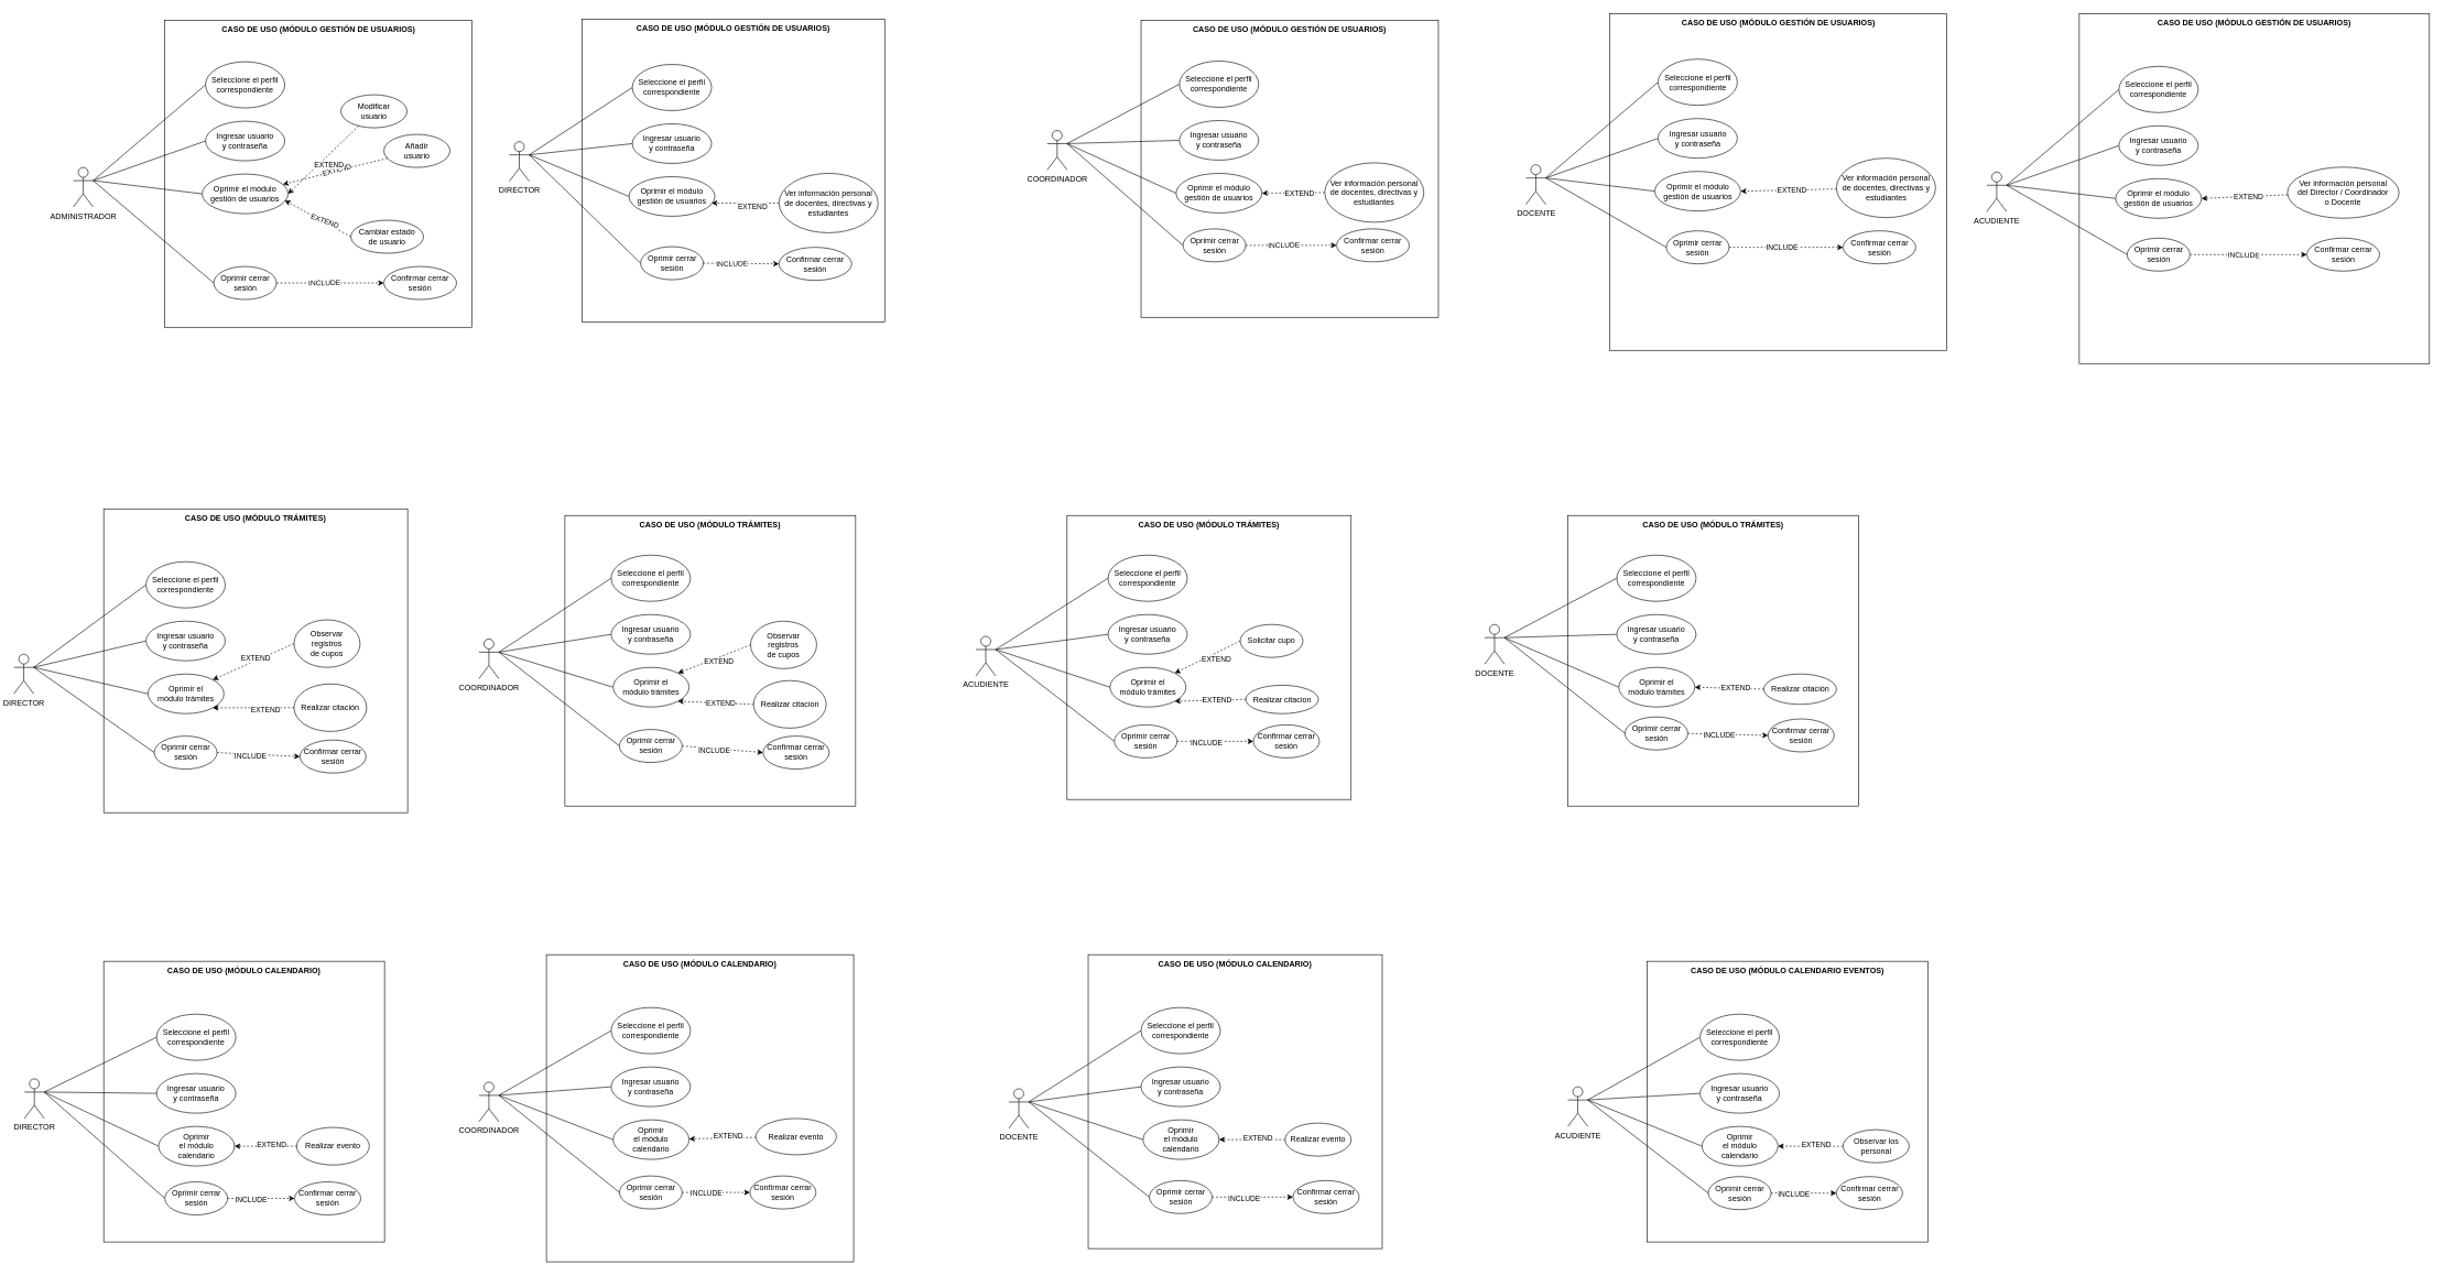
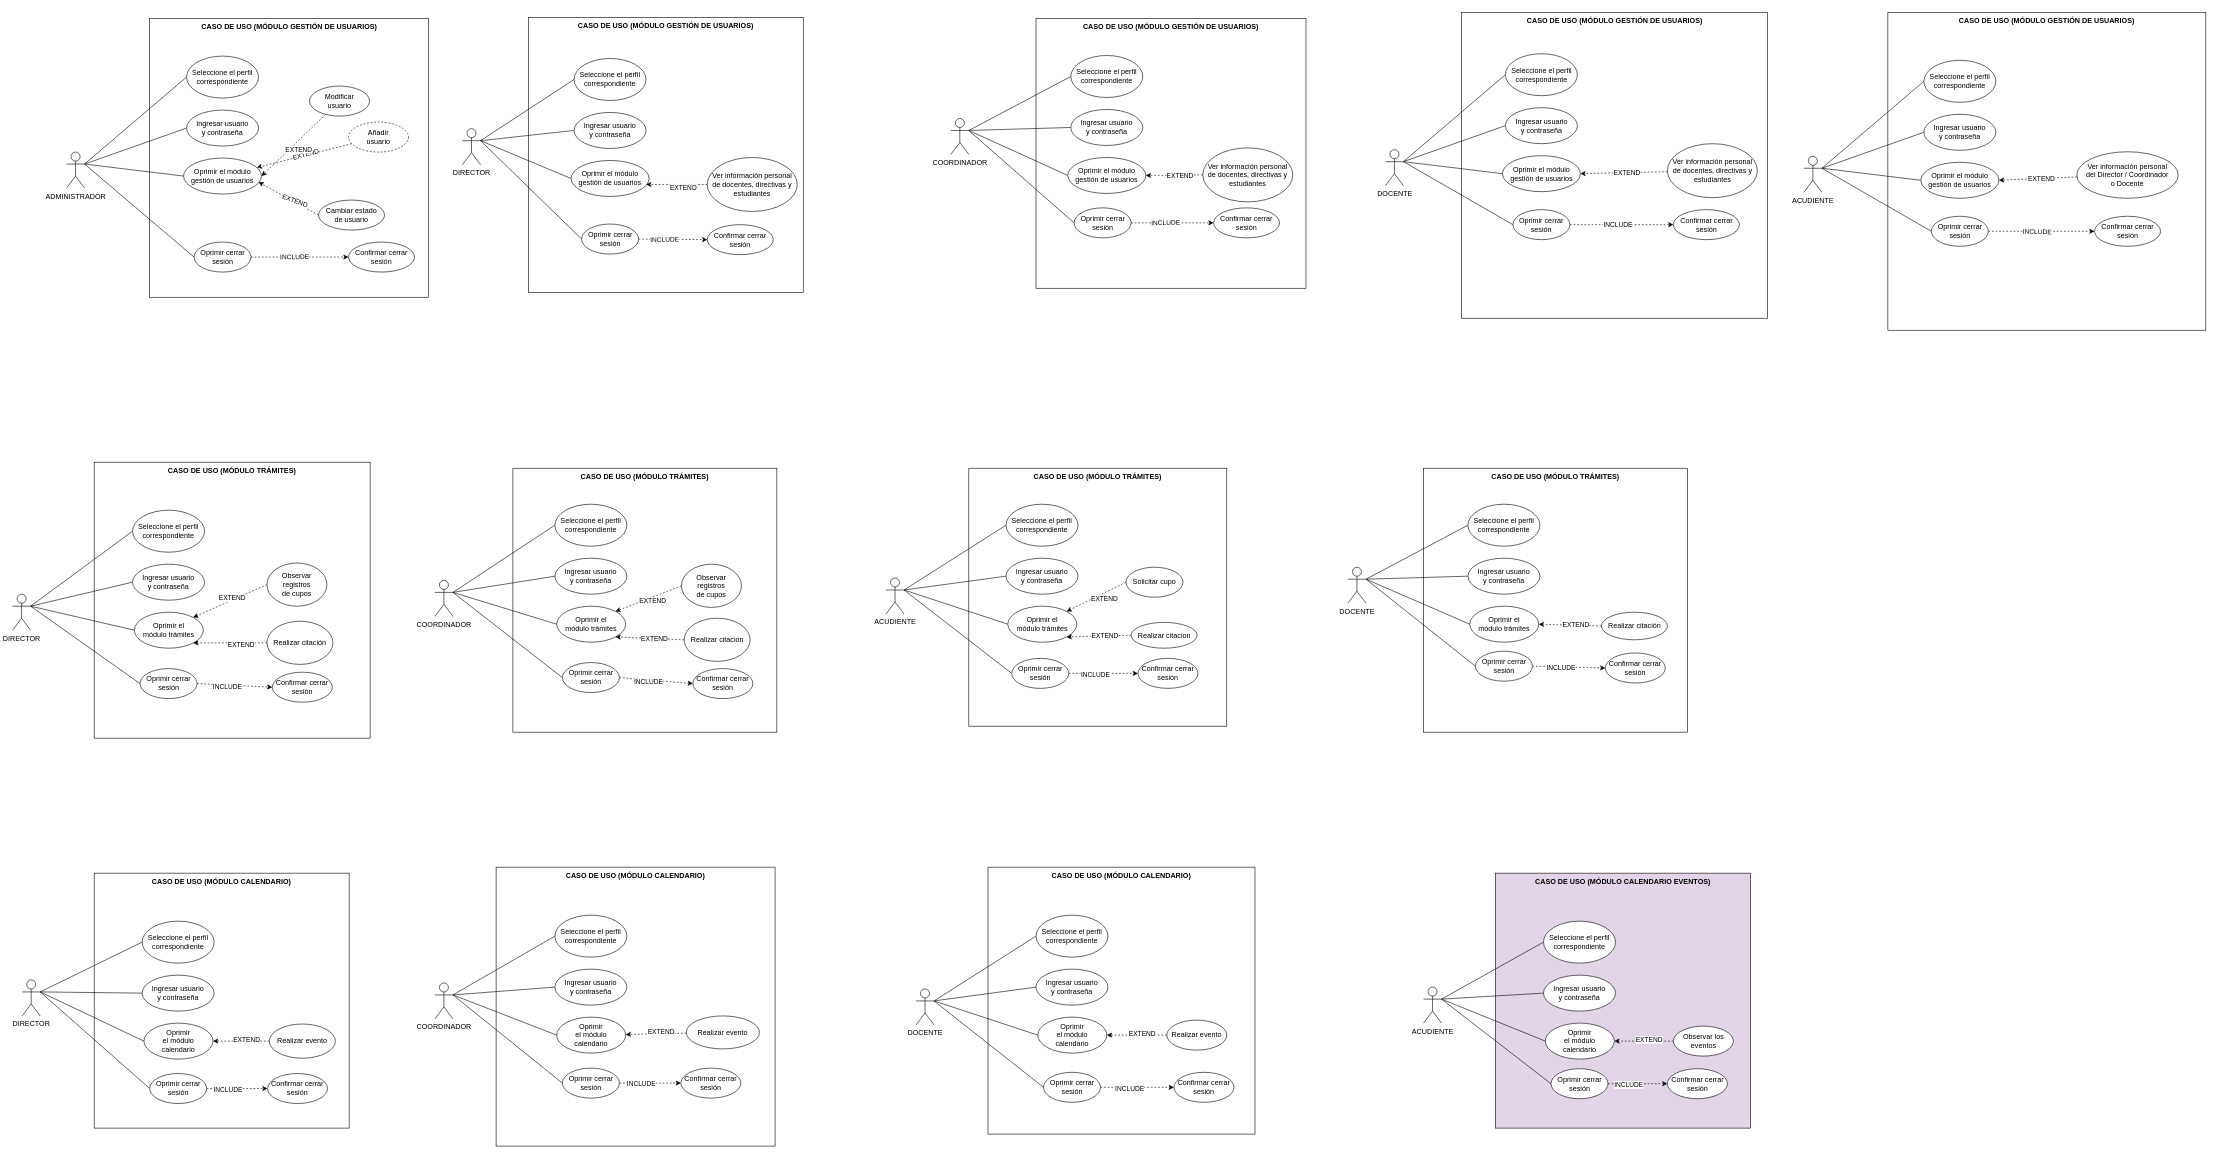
- <mxCell id="215" value="&lt;font style=&quot;vertical-align: inherit;&quot;&gt;&lt;font style=&quot;vertical-align: inherit;&quot;&gt;&lt;font style=&quot;vertical-align: inherit;&quot;&gt;&lt;font style=&quot;vertical-align: inherit;&quot;&gt;Añadir&lt;br&gt;usuario&lt;/font&gt;&lt;/font&gt;&lt;/font&gt;&lt;/font&gt;" style="ellipse;whiteSpace=wrap;html=1;" vertex="1" parent="1"><mxGeometry x="580" y="203" width="100" height="50" as="geometry" /></mxCell>
+ <mxCell id="215" value="&lt;font style=&quot;vertical-align: inherit;&quot;&gt;&lt;font style=&quot;vertical-align: inherit;&quot;&gt;&lt;font style=&quot;vertical-align: inherit;&quot;&gt;&lt;font style=&quot;vertical-align: inherit;&quot;&gt;Añadir&lt;br&gt;usuario&lt;/font&gt;&lt;/font&gt;&lt;/font&gt;&lt;/font&gt;" style="ellipse;whiteSpace=wrap;html=1;dashed=1;" vertex="1" parent="1"><mxGeometry x="580" y="203" width="100" height="50" as="geometry" /></mxCell>
- <mxCell id="113" value="&lt;font style=&quot;vertical-align: inherit;&quot;&gt;&lt;font style=&quot;vertical-align: inherit;&quot;&gt;&lt;font style=&quot;vertical-align: inherit;&quot;&gt;&lt;font style=&quot;vertical-align: inherit;&quot;&gt;&lt;b&gt;CASO DE USO (MÓDULO CALENDARIO EVENTOS)&lt;/b&gt;&lt;/font&gt;&lt;/font&gt;&lt;/font&gt;&lt;/font&gt;" style="whiteSpace=wrap;html=1;aspect=fixed;verticalAlign=top;" vertex="1" parent="1"><mxGeometry x="2492" y="1455" width="425" height="425" as="geometry" /></mxCell>
+ <mxCell id="113" value="&lt;font style=&quot;vertical-align: inherit;&quot;&gt;&lt;font style=&quot;vertical-align: inherit;&quot;&gt;&lt;font style=&quot;vertical-align: inherit;&quot;&gt;&lt;font style=&quot;vertical-align: inherit;&quot;&gt;&lt;b&gt;CASO DE USO (MÓDULO CALENDARIO EVENTOS)&lt;/b&gt;&lt;/font&gt;&lt;/font&gt;&lt;/font&gt;&lt;/font&gt;" style="whiteSpace=wrap;html=1;aspect=fixed;verticalAlign=top;fillColor=#e1d5e7;" vertex="1" parent="1"><mxGeometry x="2492" y="1455" width="425" height="425" as="geometry" /></mxCell>
- <mxCell id="127" value="&lt;font style=&quot;vertical-align: inherit;&quot;&gt;&lt;font style=&quot;vertical-align: inherit;&quot;&gt;Observar los personal&lt;br&gt;&lt;/font&gt;&lt;/font&gt;" style="ellipse;whiteSpace=wrap;html=1;" vertex="1" parent="1"><mxGeometry x="2788.5" y="1710" width="100" height="50" as="geometry" /></mxCell>
+ <mxCell id="127" value="&lt;font style=&quot;vertical-align: inherit;&quot;&gt;&lt;font style=&quot;vertical-align: inherit;&quot;&gt;Observar los eventos&lt;br&gt;&lt;/font&gt;&lt;/font&gt;" style="ellipse;whiteSpace=wrap;html=1;" vertex="1" parent="1"><mxGeometry x="2788.5" y="1710" width="100" height="50" as="geometry" /></mxCell>
